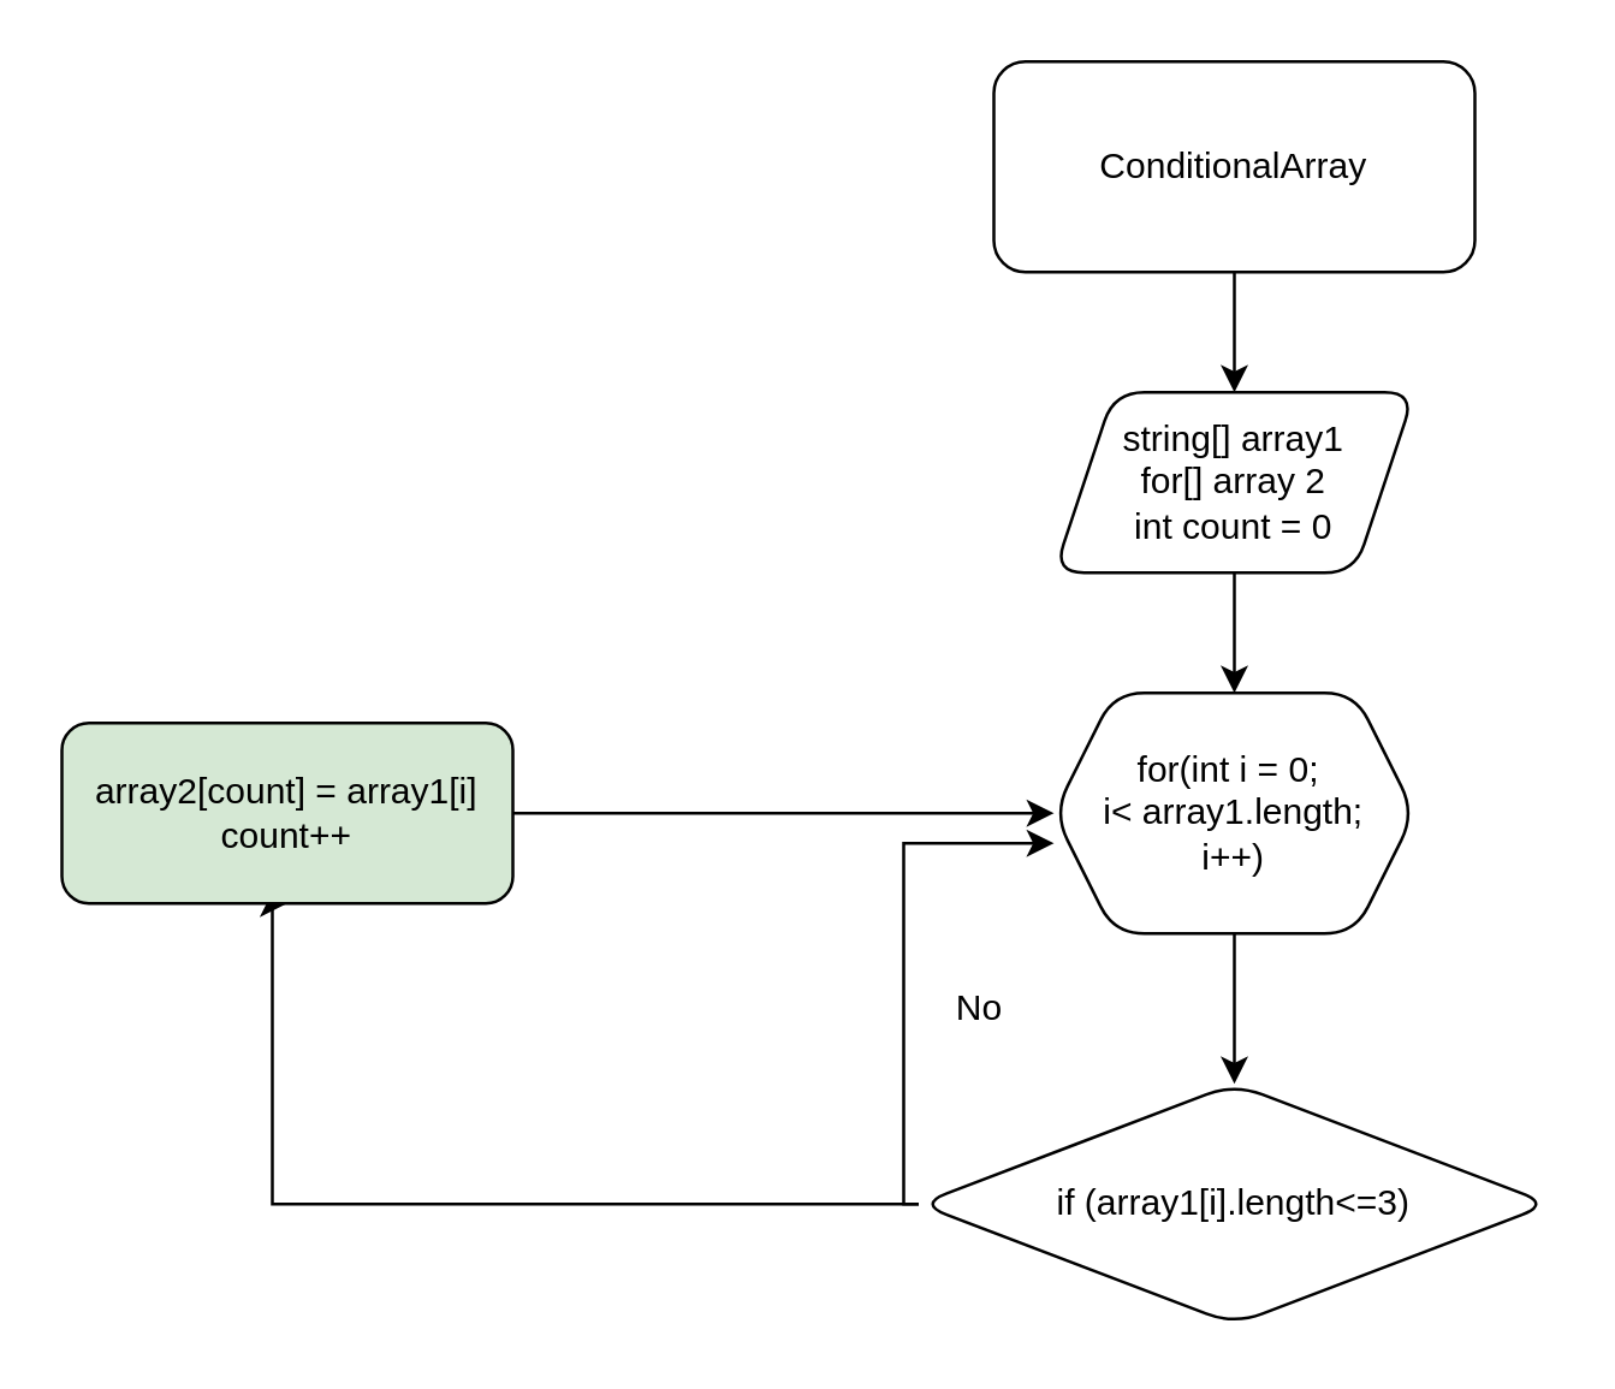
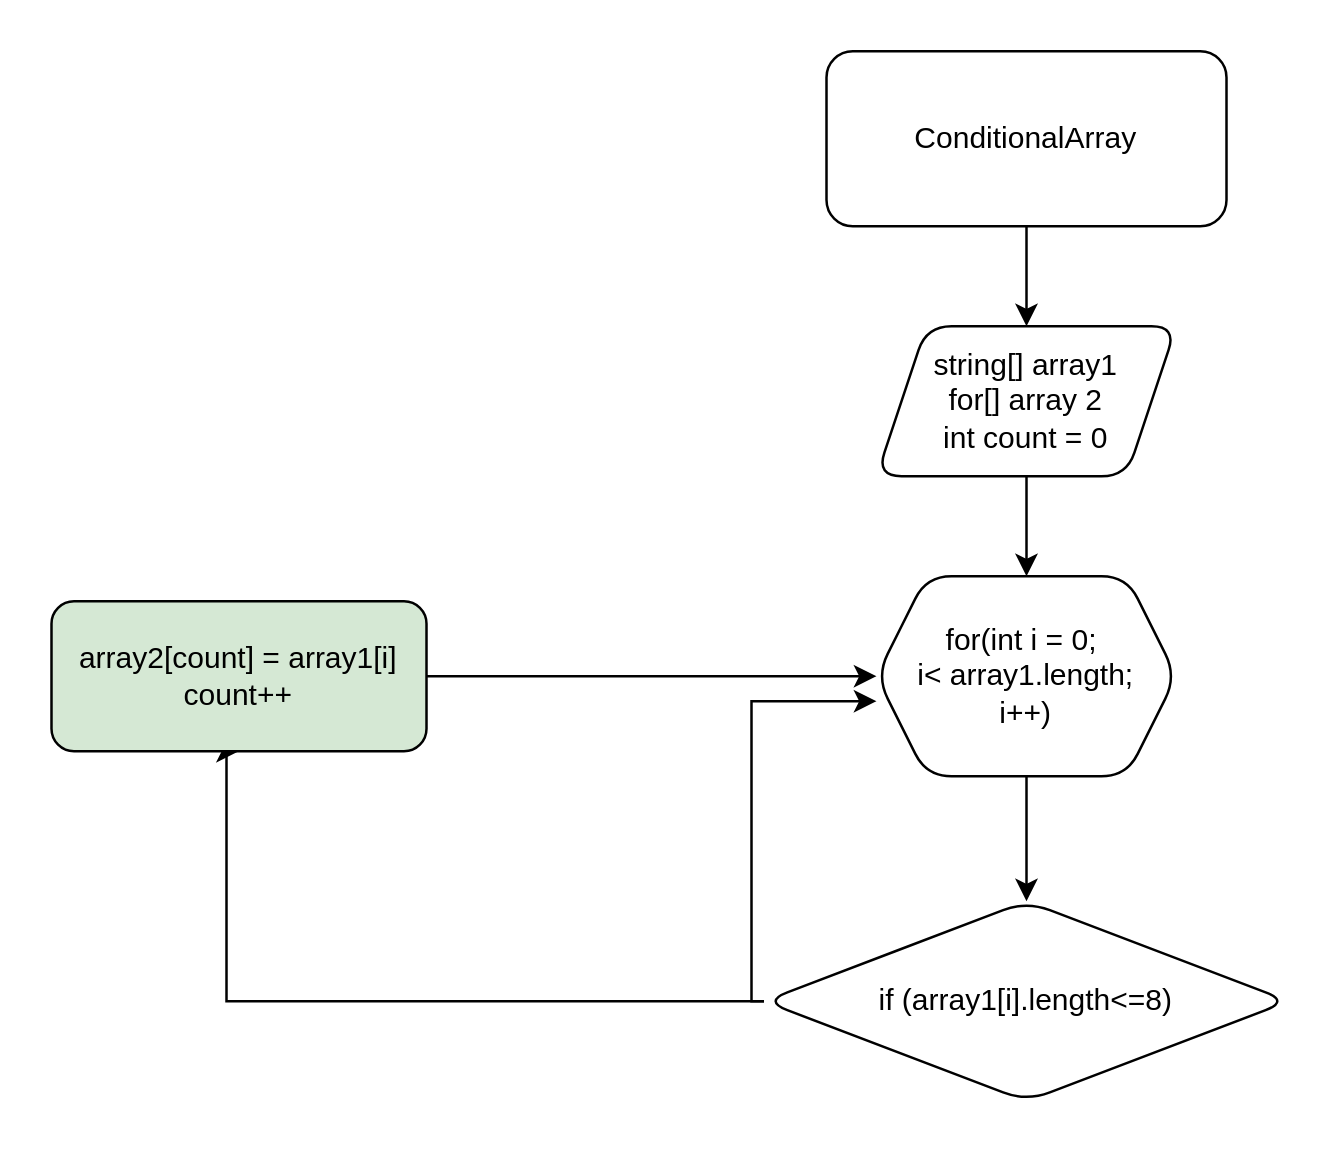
- <mxCell id="13" value="No" style="text;html=1;align=center;verticalAlign=middle;resizable=0;points=[];autosize=1;strokeColor=none;fillColor=none;" vertex="1" parent="1"><mxGeometry x="305" y="320" width="40" height="30" as="geometry" /></mxCell>
- <mxCell id="10" value="if (array1[i].length&amp;lt;=3)" style="rhombus;whiteSpace=wrap;html=1;rounded=1;" vertex="1" parent="1"><mxGeometry x="305" y="360" width="210" height="80" as="geometry" /></mxCell>
+ <mxCell id="10" value="if (array1[i].length&amp;lt;=8)" style="rhombus;whiteSpace=wrap;html=1;rounded=1;" vertex="1" parent="1"><mxGeometry x="305" y="360" width="210" height="80" as="geometry" /></mxCell>
